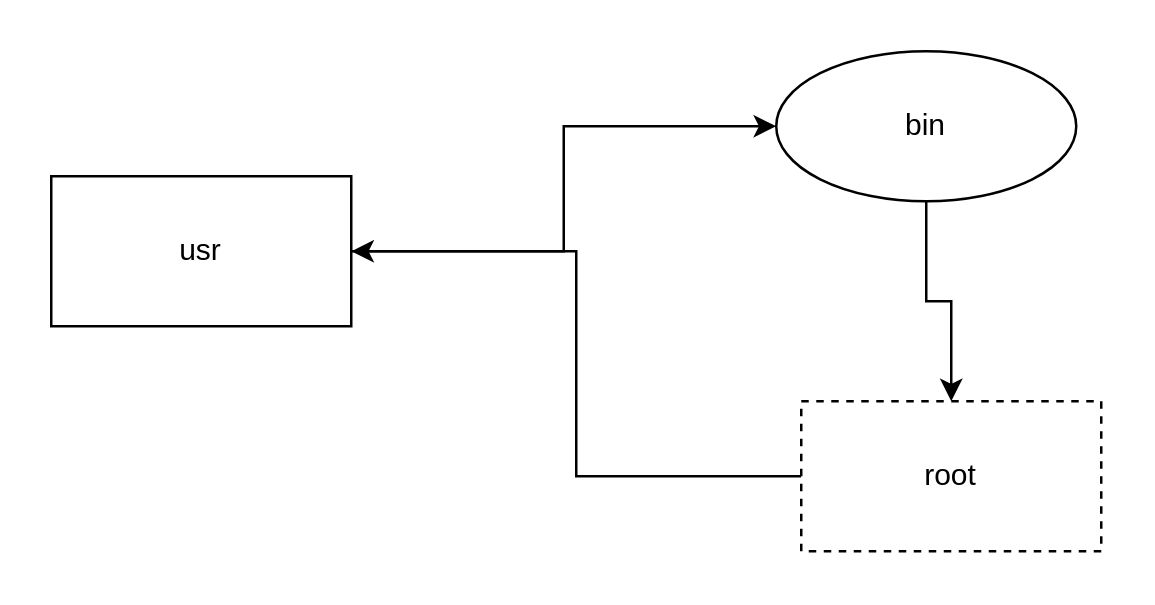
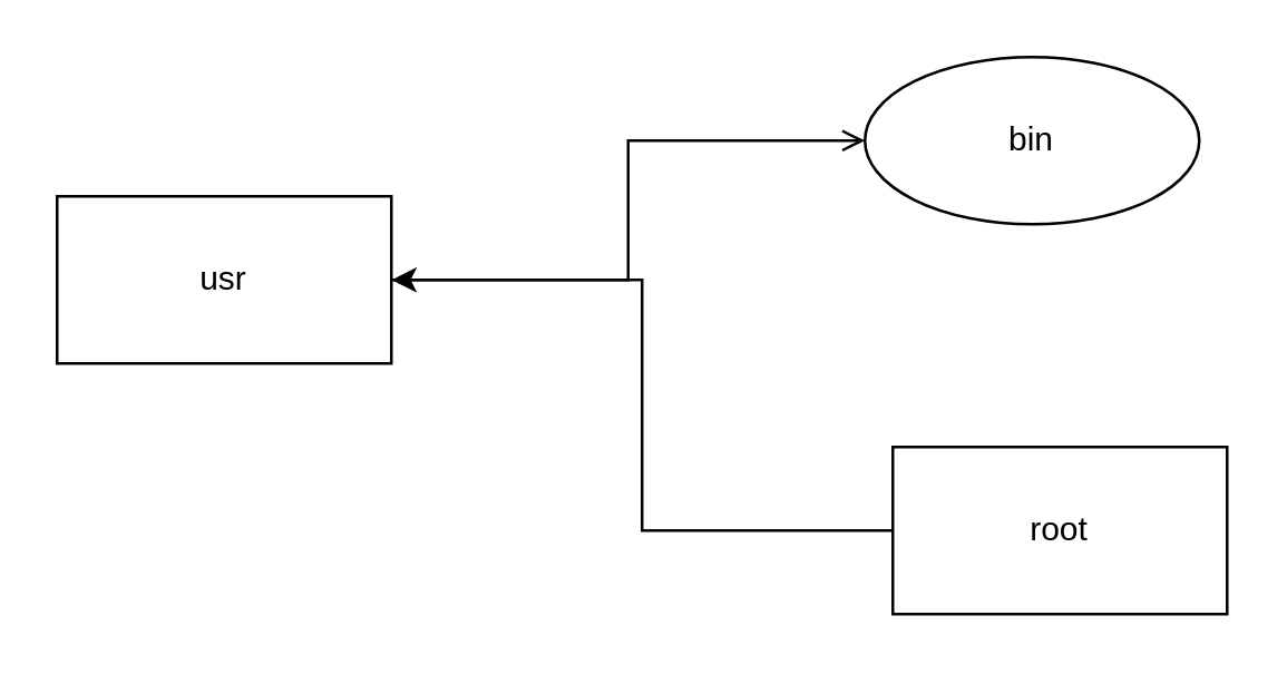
- <mxCell id="2" style="edgeStyle=orthogonalEdgeStyle;rounded=0;orthogonalLoop=1;jettySize=auto;html=1;exitX=1;exitY=0.5;exitDx=0;exitDy=0;entryX=0;entryY=0.5;entryDx=0;entryDy=0;" edge="1" parent="1" source="3" target="5"><mxGeometry relative="1" as="geometry" /></mxCell>
+ <mxCell id="2" style="edgeStyle=orthogonalEdgeStyle;rounded=0;orthogonalLoop=1;jettySize=auto;html=1;exitX=1;exitY=0.5;exitDx=0;exitDy=0;entryX=0;entryY=0.5;entryDx=0;entryDy=0;endArrow=open;" edge="1" parent="1" source="3" target="5"><mxGeometry relative="1" as="geometry" /></mxCell>
- <mxCell id="4" style="edgeStyle=orthogonalEdgeStyle;rounded=0;orthogonalLoop=1;jettySize=auto;html=1;exitX=0.5;exitY=1;exitDx=0;exitDy=0;entryX=0.5;entryY=0;entryDx=0;entryDy=0;" edge="1" parent="1" source="5" target="7"><mxGeometry relative="1" as="geometry" /></mxCell>
- <mxCell id="7" value="root" style="rounded=0;whiteSpace=wrap;html=1;dashed=1;" vertex="1" parent="1"><mxGeometry x="320" y="160" width="120" height="60" as="geometry" /></mxCell>
+ <mxCell id="7" value="root" style="rounded=0;whiteSpace=wrap;html=1;" vertex="1" parent="1"><mxGeometry x="320" y="160" width="120" height="60" as="geometry" /></mxCell>
